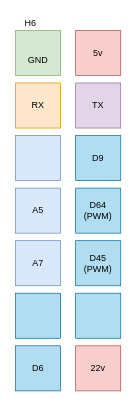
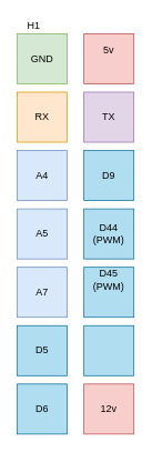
- <mxCell id="29" value="H6" style="text;html=1;strokeColor=none;fillColor=none;align=center;verticalAlign=middle;whiteSpace=wrap;rounded=0;" parent="1" vertex="1"><mxGeometry x="20" y="20" width="40" height="20" as="geometry" /></mxCell>
+ <mxCell id="29" value="H1" style="text;html=1;strokeColor=none;fillColor=none;align=center;verticalAlign=middle;whiteSpace=wrap;rounded=0;" parent="1" vertex="1"><mxGeometry x="20" y="20" width="40" height="20" as="geometry" /></mxCell>
- <mxCell id="17" value="5v" style="text;html=1;strokeColor=none;fillColor=none;align=center;verticalAlign=middle;whiteSpace=wrap;rounded=0;direction=west;" parent="1" vertex="1"><mxGeometry x="110" y="60" width="40" height="20" as="geometry" /></mxCell>
+ <mxCell id="17" value="5v" style="text;html=1;strokeColor=none;fillColor=none;align=center;verticalAlign=middle;whiteSpace=wrap;rounded=0;direction=west;" parent="1" vertex="1"><mxGeometry x="110" y="50" width="40" height="20" as="geometry" /></mxCell>
- <mxCell id="3" value="GND" style="text;html=1;strokeColor=none;fillColor=none;align=center;verticalAlign=middle;whiteSpace=wrap;rounded=0;" parent="1" vertex="1"><mxGeometry x="30" y="70" width="40" height="20" as="geometry" /></mxCell>
+ <mxCell id="3" value="GND" style="text;html=1;strokeColor=none;fillColor=none;align=center;verticalAlign=middle;whiteSpace=wrap;rounded=0;" parent="1" vertex="1"><mxGeometry x="30" y="60" width="40" height="20" as="geometry" /></mxCell>
+ <mxCell id="7" value="A4" style="text;html=1;strokeColor=none;fillColor=none;align=center;verticalAlign=middle;whiteSpace=wrap;rounded=0;" parent="1" vertex="1"><mxGeometry x="30" y="200" width="40" height="20" as="geometry" /></mxCell>
- <mxCell id="23" value="&lt;div&gt;D64&lt;/div&gt;(PWM)" style="text;html=1;strokeColor=none;fillColor=none;align=center;verticalAlign=middle;whiteSpace=wrap;rounded=0;direction=west;" parent="1" vertex="1"><mxGeometry x="110" y="270" width="40" height="20" as="geometry" /></mxCell>
+ <mxCell id="23" value="&lt;div&gt;D44&lt;/div&gt;(PWM)" style="text;html=1;strokeColor=none;fillColor=none;align=center;verticalAlign=middle;whiteSpace=wrap;rounded=0;direction=west;" parent="1" vertex="1"><mxGeometry x="110" y="270" width="40" height="20" as="geometry" /></mxCell>
- <mxCell id="25" value="&lt;div&gt;D45&lt;br&gt;&lt;/div&gt;&lt;div&gt;(PWM)&lt;/div&gt;" style="text;html=1;strokeColor=none;fillColor=none;align=center;verticalAlign=middle;whiteSpace=wrap;rounded=0;direction=west;" parent="1" vertex="1"><mxGeometry x="110" y="340" width="40" height="20" as="geometry" /></mxCell>
+ <mxCell id="25" value="&lt;div&gt;D45&lt;br&gt;&lt;/div&gt;&lt;div&gt;(PWM)&lt;/div&gt;" style="text;html=1;strokeColor=none;fillColor=none;align=center;verticalAlign=middle;whiteSpace=wrap;rounded=0;direction=west;" parent="1" vertex="1"><mxGeometry x="110" y="325" width="40" height="20" as="geometry" /></mxCell>
+ <mxCell id="13" value="D5" style="text;html=1;strokeColor=none;fillColor=none;align=center;verticalAlign=middle;whiteSpace=wrap;rounded=0;" parent="1" vertex="1"><mxGeometry x="30" y="410" width="40" height="20" as="geometry" /></mxCell>
- <mxCell id="28" value="22v" style="text;html=1;strokeColor=none;fillColor=none;align=center;verticalAlign=middle;whiteSpace=wrap;rounded=0;direction=west;" parent="1" vertex="1"><mxGeometry x="110" y="480" width="40" height="20" as="geometry" /></mxCell>
+ <mxCell id="28" value="12v" style="text;html=1;strokeColor=none;fillColor=none;align=center;verticalAlign=middle;whiteSpace=wrap;rounded=0;direction=west;" parent="1" vertex="1"><mxGeometry x="110" y="480" width="40" height="20" as="geometry" /></mxCell>
